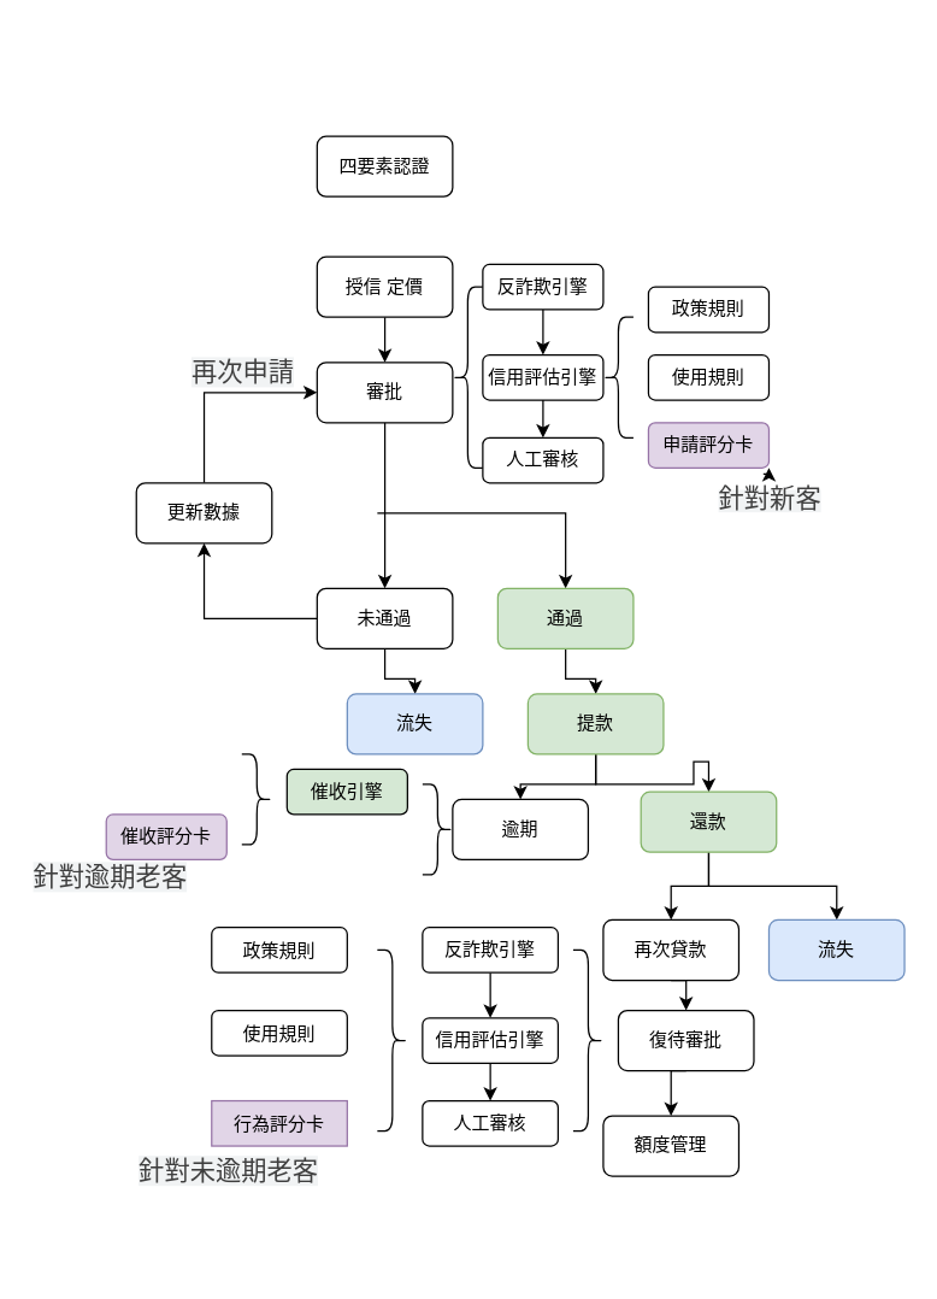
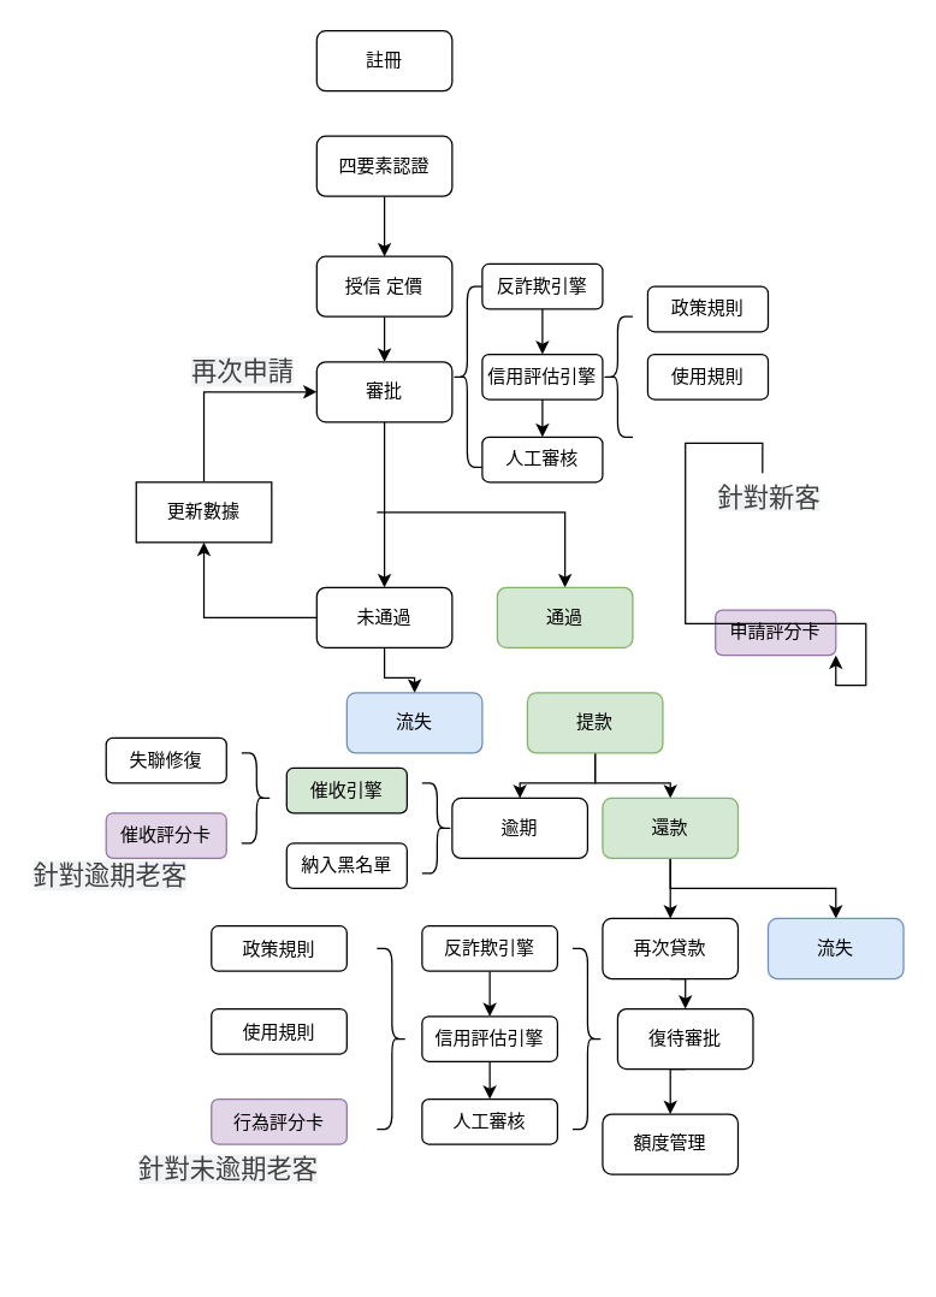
+ <mxCell id="2" value="註冊" style="rounded=1;whiteSpace=wrap;html=1;" vertex="1" parent="1"><mxGeometry x="210" y="20" width="90" height="40" as="geometry" /></mxCell>
+ <mxCell id="3" style="edgeStyle=orthogonalEdgeStyle;rounded=0;orthogonalLoop=1;jettySize=auto;html=1;exitX=0.5;exitY=1;exitDx=0;exitDy=0;entryX=0.5;entryY=0;entryDx=0;entryDy=0;" edge="1" parent="1" source="4" target="6"><mxGeometry relative="1" as="geometry" /></mxCell>
- <mxCell id="21" value="申請評分卡" style="rounded=1;whiteSpace=wrap;html=1;fillColor=#e1d5e7;strokeColor=#9673a6;" vertex="1" parent="1"><mxGeometry x="430" y="280" width="80" height="30" as="geometry" /></mxCell>
+ <mxCell id="21" value="申請評分卡" style="rounded=1;whiteSpace=wrap;html=1;fillColor=#e1d5e7;strokeColor=#9673a6;" vertex="1" parent="1"><mxGeometry x="475" y="405" width="80" height="30" as="geometry" /></mxCell>
- <mxCell id="26" value="更新數據" style="rounded=1;whiteSpace=wrap;html=1;" vertex="1" parent="1"><mxGeometry x="90" y="320" width="90" height="40" as="geometry" /></mxCell>
+ <mxCell id="26" value="更新數據" style="whiteSpace=wrap;html=1;rounded=0;" vertex="1" parent="1"><mxGeometry x="90" y="320" width="90" height="40" as="geometry" /></mxCell>
- <mxCell id="23" style="edgeStyle=orthogonalEdgeStyle;rounded=0;orthogonalLoop=1;jettySize=auto;html=1;exitX=0.5;exitY=1;exitDx=0;exitDy=0;" edge="1" parent="1" source="24" target="29"><mxGeometry relative="1" as="geometry" /></mxCell>
+ <mxCell id="42" value="失聯修復" style="rounded=1;whiteSpace=wrap;html=1;" vertex="1" parent="1"><mxGeometry x="70" y="490" width="80" height="30" as="geometry" /></mxCell>
- <mxCell id="33" value="還款" style="rounded=1;whiteSpace=wrap;html=1;fillColor=#d5e8d4;strokeColor=#82b366;" vertex="1" parent="1"><mxGeometry x="425" y="525" width="90" height="40" as="geometry" /></mxCell>
+ <mxCell id="33" value="還款" style="rounded=1;whiteSpace=wrap;html=1;fillColor=#d5e8d4;strokeColor=#82b366;" vertex="1" parent="1"><mxGeometry x="400" y="530" width="90" height="40" as="geometry" /></mxCell>
+ <mxCell id="40" value="納入黑名單" style="rounded=1;whiteSpace=wrap;html=1;" vertex="1" parent="1"><mxGeometry x="190" y="560" width="80" height="30" as="geometry" /></mxCell>
- <mxCell id="56" value="行為評分卡" style="whiteSpace=wrap=wrap0 Bhtml=1;fillColor=#e1d5e7;strokeColor=#9673a6;rounded=0;" vertex="1" parent="1"><mxGeometry x="140" y="730" width="90" height="30" as="geometry" /></mxCell>
+ <mxCell id="56" value="行為評分卡" style="rounded=1;whiteSpace=wrap=wrap0 Bhtml=1;fillColor=#e1d5e7;strokeColor=#9673a6;" vertex="1" parent="1"><mxGeometry x="140" y="730" width="90" height="30" as="geometry" /></mxCell>
